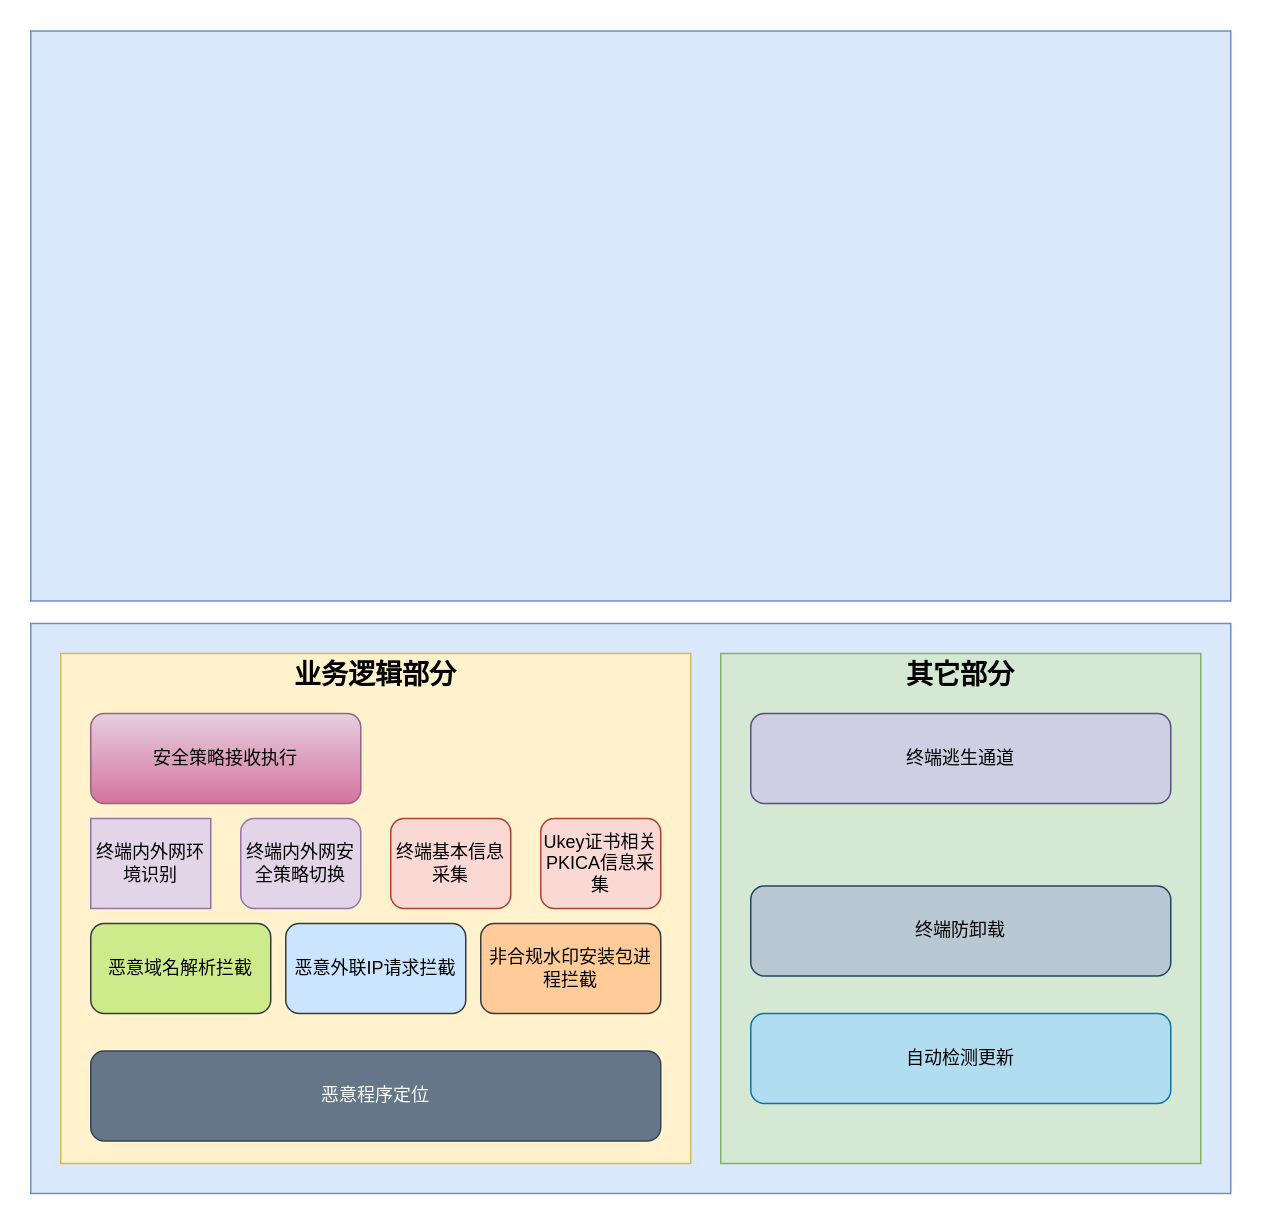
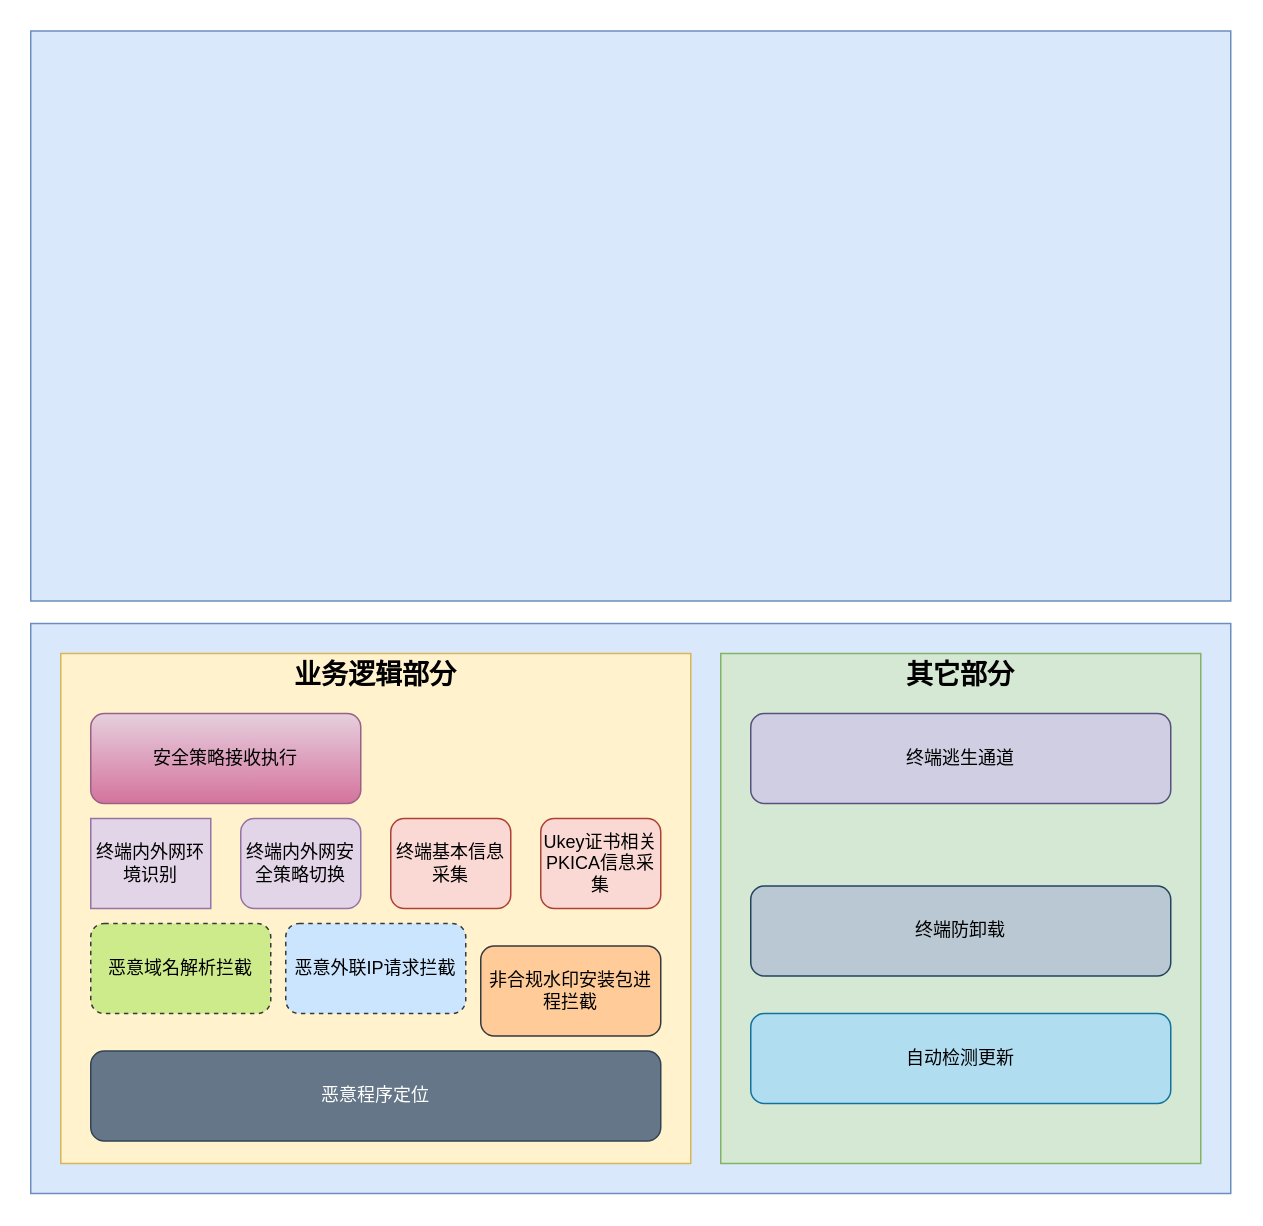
- <mxCell id="5" value="恶意域名解析拦截" style="rounded=1;whiteSpace=wrap;html=1;fillColor=#cdeb8b;strokeColor=#36393d;" vertex="1" parent="1"><mxGeometry x="60" y="615" width="120" height="60" as="geometry" /></mxCell>
+ <mxCell id="5" value="恶意域名解析拦截" style="rounded=1;whiteSpace=wrap;html=1;fillColor=#cdeb8b;strokeColor=#36393d;dashed=1;" vertex="1" parent="1"><mxGeometry x="60" y="615" width="120" height="60" as="geometry" /></mxCell>
- <mxCell id="6" value="恶意外联IP请求拦截" style="rounded=1;whiteSpace=wrap;html=1;fillColor=#cce5ff;strokeColor=#36393d;" vertex="1" parent="1"><mxGeometry x="190" y="615" width="120" height="60" as="geometry" /></mxCell>
+ <mxCell id="6" value="恶意外联IP请求拦截" style="rounded=1;whiteSpace=wrap;html=1;fillColor=#cce5ff;strokeColor=#36393d;dashed=1;" vertex="1" parent="1"><mxGeometry x="190" y="615" width="120" height="60" as="geometry" /></mxCell>
- <mxCell id="7" value="非合规水印安装包进程拦截" style="rounded=1;whiteSpace=wrap;html=1;fillColor=#ffcc99;strokeColor=#36393d;" vertex="1" parent="1"><mxGeometry x="320" y="615" width="120" height="60" as="geometry" /></mxCell>
+ <mxCell id="7" value="非合规水印安装包进程拦截" style="rounded=1;whiteSpace=wrap;html=1;fillColor=#ffcc99;strokeColor=#36393d;" vertex="1" parent="1"><mxGeometry x="320" y="630" width="120" height="60" as="geometry" /></mxCell>
